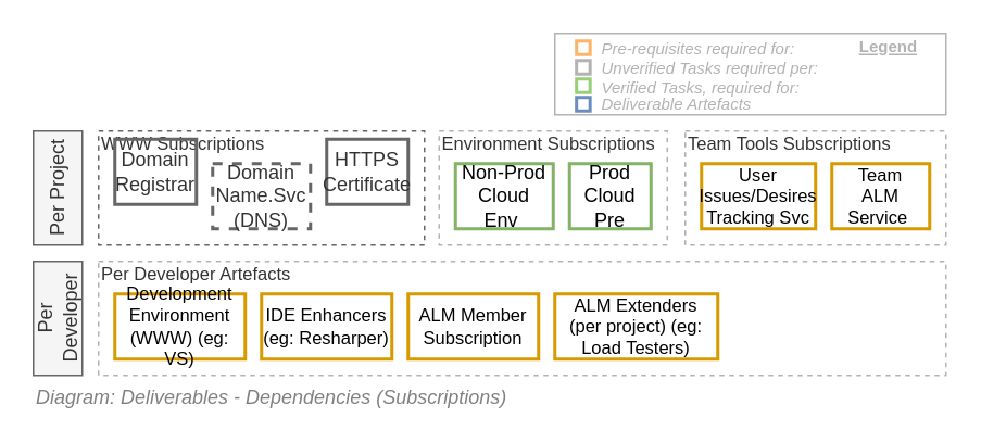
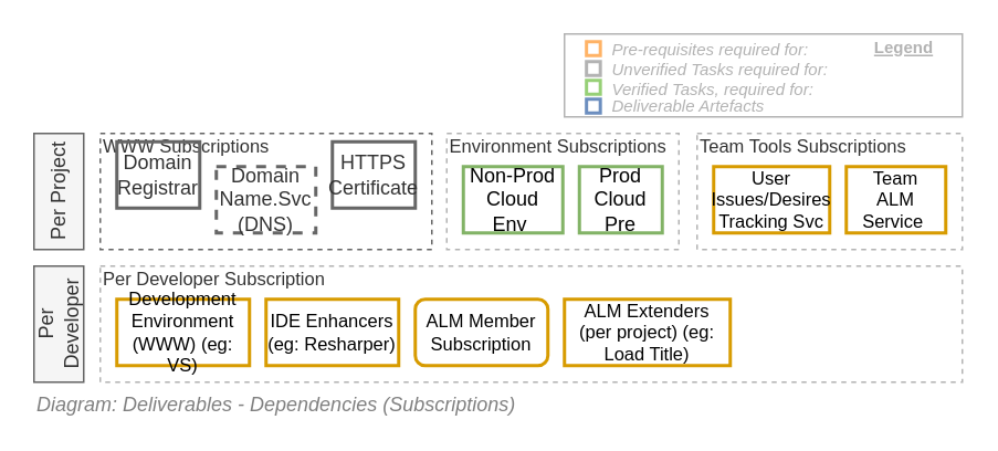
- <mxCell id="29" value="Unverified Tasks required per:" style="text;html=1;strokeColor=none;fillColor=none;align=left;verticalAlign=middle;whiteSpace=wrap;rounded=0;fontSize=10;fontStyle=2;fontColor=#B3B3B3;" parent="20" vertex="1"><mxGeometry x="26.595" y="16.667" width="213.405" height="8.333" as="geometry" /></mxCell>
+ <mxCell id="29" value="Unverified Tasks required for:" style="text;html=1;strokeColor=none;fillColor=none;align=left;verticalAlign=middle;whiteSpace=wrap;rounded=0;fontSize=10;fontStyle=2;fontColor=#B3B3B3;" parent="20" vertex="1"><mxGeometry x="26.595" y="16.667" width="213.405" height="8.333" as="geometry" /></mxCell>
- <mxCell id="14" value="Per Developer Artefacts" style="rounded=0;whiteSpace=wrap;html=1;shadow=0;glass=0;comic=0;strokeColor=#B3B3B3;fillColor=none;fontSize=11;align=left;fontColor=#333333;recursiveResize=0;container=1;collapsible=0;verticalAlign=top;spacing=2;spacingTop=-5;dashed=1;" parent="1" vertex="1"><mxGeometry x="60" y="160" width="520" height="70" as="geometry" /></mxCell>
+ <mxCell id="14" value="Per Developer Subscription" style="rounded=0;whiteSpace=wrap;html=1;shadow=0;glass=0;comic=0;strokeColor=#B3B3B3;fillColor=none;fontSize=11;align=left;fontColor=#333333;recursiveResize=0;container=1;collapsible=0;verticalAlign=top;spacing=2;spacingTop=-5;dashed=1;" parent="1" vertex="1"><mxGeometry x="60" y="160" width="520" height="70" as="geometry" /></mxCell>
- <mxCell id="16" value="ALM Member&lt;br&gt;Subscription" style="rounded=0;whiteSpace=wrap;html=1;shadow=0;glass=0;comic=0;strokeColor=#d79b00;fontSize=11;align=center;recursiveResize=0;container=1;collapsible=0;strokeWidth=2;fillColor=none;" parent="14" vertex="1"><mxGeometry x="190" y="20" width="80" height="40" as="geometry" /></mxCell>
+ <mxCell id="16" value="ALM Member&lt;br&gt;Subscription" style="whiteSpace=wrap;html=1;shadow=0;glass=0;comic=0;strokeColor=#d79b00;fontSize=11;align=center;recursiveResize=0;container=1;collapsible=0;strokeWidth=2;fillColor=none;rounded=1;" parent="14" vertex="1"><mxGeometry x="190" y="20" width="80" height="40" as="geometry" /></mxCell>
- <mxCell id="18" value="ALM Extenders&lt;br&gt;(per project) (eg: Load Testers)" style="rounded=0;whiteSpace=wrap;html=1;shadow=0;glass=0;comic=0;strokeColor=#d79b00;fontSize=11;align=center;recursiveResize=0;container=1;collapsible=0;strokeWidth=2;fillColor=none;" parent="14" vertex="1"><mxGeometry x="280" y="20" width="100" height="40" as="geometry" /></mxCell>
+ <mxCell id="18" value="ALM Extenders&lt;br&gt;(per project) (eg: Load Title)" style="rounded=0;whiteSpace=wrap;html=1;shadow=0;glass=0;comic=0;strokeColor=#d79b00;fontSize=11;align=center;recursiveResize=0;container=1;collapsible=0;strokeWidth=2;fillColor=none;" parent="14" vertex="1"><mxGeometry x="280" y="20" width="100" height="40" as="geometry" /></mxCell>
